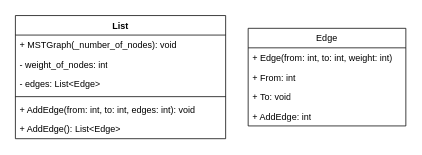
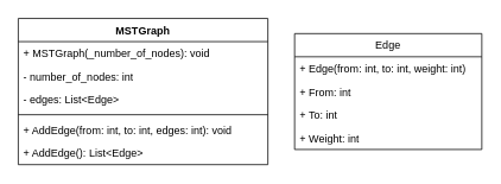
- <mxCell id="7" value="List" style="swimlane;fontStyle=1;align=center;verticalAlign=top;childLayout=stackLayout;horizontal=1;startSize=26;horizontalStack=0;resizeParent=1;resizeParentMax=0;resizeLast=0;collapsible=1;marginBottom=0;whiteSpace=wrap;html=1;" parent="1" vertex="1"><mxGeometry x="20" y="20" width="280" height="164" as="geometry" /></mxCell>
+ <mxCell id="7" value="MSTGraph" style="swimlane;fontStyle=1;align=center;verticalAlign=top;childLayout=stackLayout;horizontal=1;startSize=26;horizontalStack=0;resizeParent=1;resizeParentMax=0;resizeLast=0;collapsible=1;marginBottom=0;whiteSpace=wrap;html=1;" parent="1" vertex="1"><mxGeometry x="20" y="20" width="280" height="164" as="geometry" /></mxCell>
- <mxCell id="9" value="- weight_of_nodes: int" style="text;strokeColor=none;fillColor=none;align=left;verticalAlign=top;spacingLeft=4;spacingRight=4;overflow=hidden;rotatable=0;points=[[0,0.5],[1,0.5]];portConstraint=eastwest;whiteSpace=wrap;html=1;" parent="7" vertex="1"><mxGeometry y="52" width="280" height="26" as="geometry" /></mxCell>
+ <mxCell id="9" value="- number_of_nodes: int" style="text;strokeColor=none;fillColor=none;align=left;verticalAlign=top;spacingLeft=4;spacingRight=4;overflow=hidden;rotatable=0;points=[[0,0.5],[1,0.5]];portConstraint=eastwest;whiteSpace=wrap;html=1;" parent="7" vertex="1"><mxGeometry y="52" width="280" height="26" as="geometry" /></mxCell>
- <mxCell id="5" value="+ To: void" style="text;strokeColor=none;fillColor=none;align=left;verticalAlign=top;spacingLeft=4;spacingRight=4;overflow=hidden;rotatable=0;points=[[0,0.5],[1,0.5]];portConstraint=eastwest;whiteSpace=wrap;html=1;" parent="2" vertex="1"><mxGeometry y="78" width="210" height="26" as="geometry" /></mxCell>
+ <mxCell id="5" value="+ To: int" style="text;strokeColor=none;fillColor=none;align=left;verticalAlign=top;spacingLeft=4;spacingRight=4;overflow=hidden;rotatable=0;points=[[0,0.5],[1,0.5]];portConstraint=eastwest;whiteSpace=wrap;html=1;" parent="2" vertex="1"><mxGeometry y="78" width="210" height="26" as="geometry" /></mxCell>
- <mxCell id="6" value="+ AddEdge: int" style="text;strokeColor=none;fillColor=none;align=left;verticalAlign=top;spacingLeft=4;spacingRight=4;overflow=hidden;rotatable=0;points=[[0,0.5],[1,0.5]];portConstraint=eastwest;whiteSpace=wrap;html=1;" parent="2" vertex="1"><mxGeometry y="104" width="210" height="26" as="geometry" /></mxCell>
+ <mxCell id="6" value="+ Weight: int" style="text;strokeColor=none;fillColor=none;align=left;verticalAlign=top;spacingLeft=4;spacingRight=4;overflow=hidden;rotatable=0;points=[[0,0.5],[1,0.5]];portConstraint=eastwest;whiteSpace=wrap;html=1;" parent="2" vertex="1"><mxGeometry y="104" width="210" height="26" as="geometry" /></mxCell>
